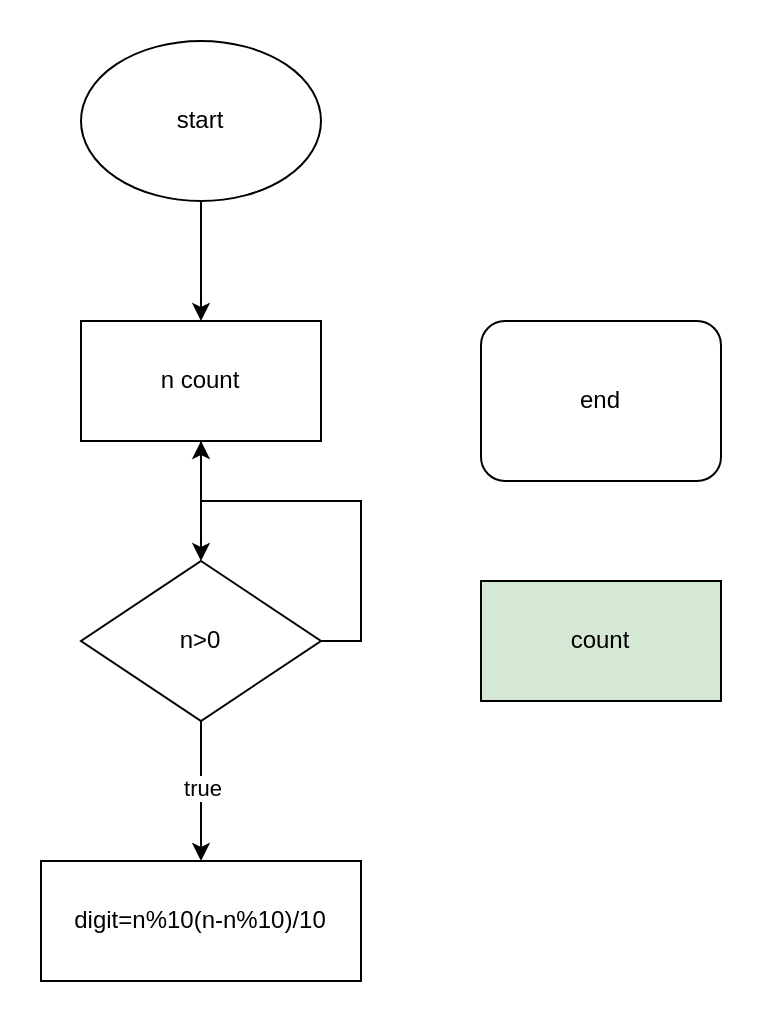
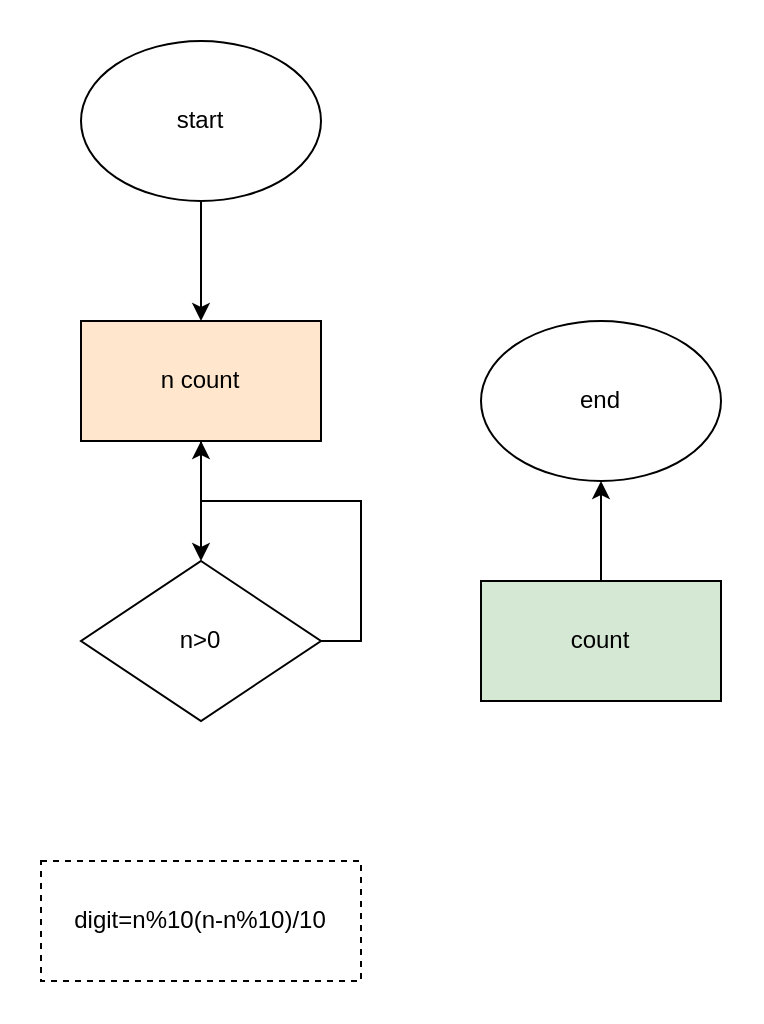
- <mxCell id="5" value="n count" style="rounded=0;whiteSpace=wrap;html=1;" vertex="1" parent="1"><mxGeometry x="40" y="160" width="120" height="60" as="geometry" /></mxCell>
+ <mxCell id="5" value="n count" style="rounded=0;whiteSpace=wrap;html=1;fillColor=#ffe6cc;" vertex="1" parent="1"><mxGeometry x="40" y="160" width="120" height="60" as="geometry" /></mxCell>
- <mxCell id="13" value="end" style="whiteSpace=wrap;html=1;rounded=1;" vertex="1" parent="1"><mxGeometry x="240" y="160" width="120" height="80" as="geometry" /></mxCell>
+ <mxCell id="13" value="end" style="ellipse;whiteSpace=wrap;html=1;" vertex="1" parent="1"><mxGeometry x="240" y="160" width="120" height="80" as="geometry" /></mxCell>
+ <mxCell id="11" style="edgeStyle=orthogonalEdgeStyle;rounded=0;orthogonalLoop=1;jettySize=auto;html=1;exitX=0.5;exitY=0;exitDx=0;exitDy=0;" edge="1" parent="1" source="12" target="13"><mxGeometry relative="1" as="geometry"><mxPoint x="300" y="200" as="targetPoint" /></mxGeometry></mxCell>
- <mxCell id="6" style="edgeStyle=orthogonalEdgeStyle;rounded=0;orthogonalLoop=1;jettySize=auto;html=1;exitX=0.5;exitY=1;exitDx=0;exitDy=0;" edge="1" parent="1" source="9" target="10"><mxGeometry relative="1" as="geometry"><mxPoint x="100" y="400" as="targetPoint" /></mxGeometry></mxCell>
- <mxCell id="7" value="true" style="edgeLabel;html=1;align=center;verticalAlign=middle;resizable=0;points=[];" vertex="1" connectable="0" parent="6"><mxGeometry x="-0.05" relative="1" as="geometry"><mxPoint as="offset" /></mxGeometry></mxCell>
- <mxCell id="10" value="digit=n%10(n-n%10)/10" style="rounded=0;whiteSpace=wrap;html=1;" vertex="1" parent="1"><mxGeometry x="20" y="430" width="160" height="60" as="geometry" /></mxCell>
+ <mxCell id="10" value="digit=n%10(n-n%10)/10" style="rounded=0;whiteSpace=wrap;html=1;dashed=1;" vertex="1" parent="1"><mxGeometry x="20" y="430" width="160" height="60" as="geometry" /></mxCell>
